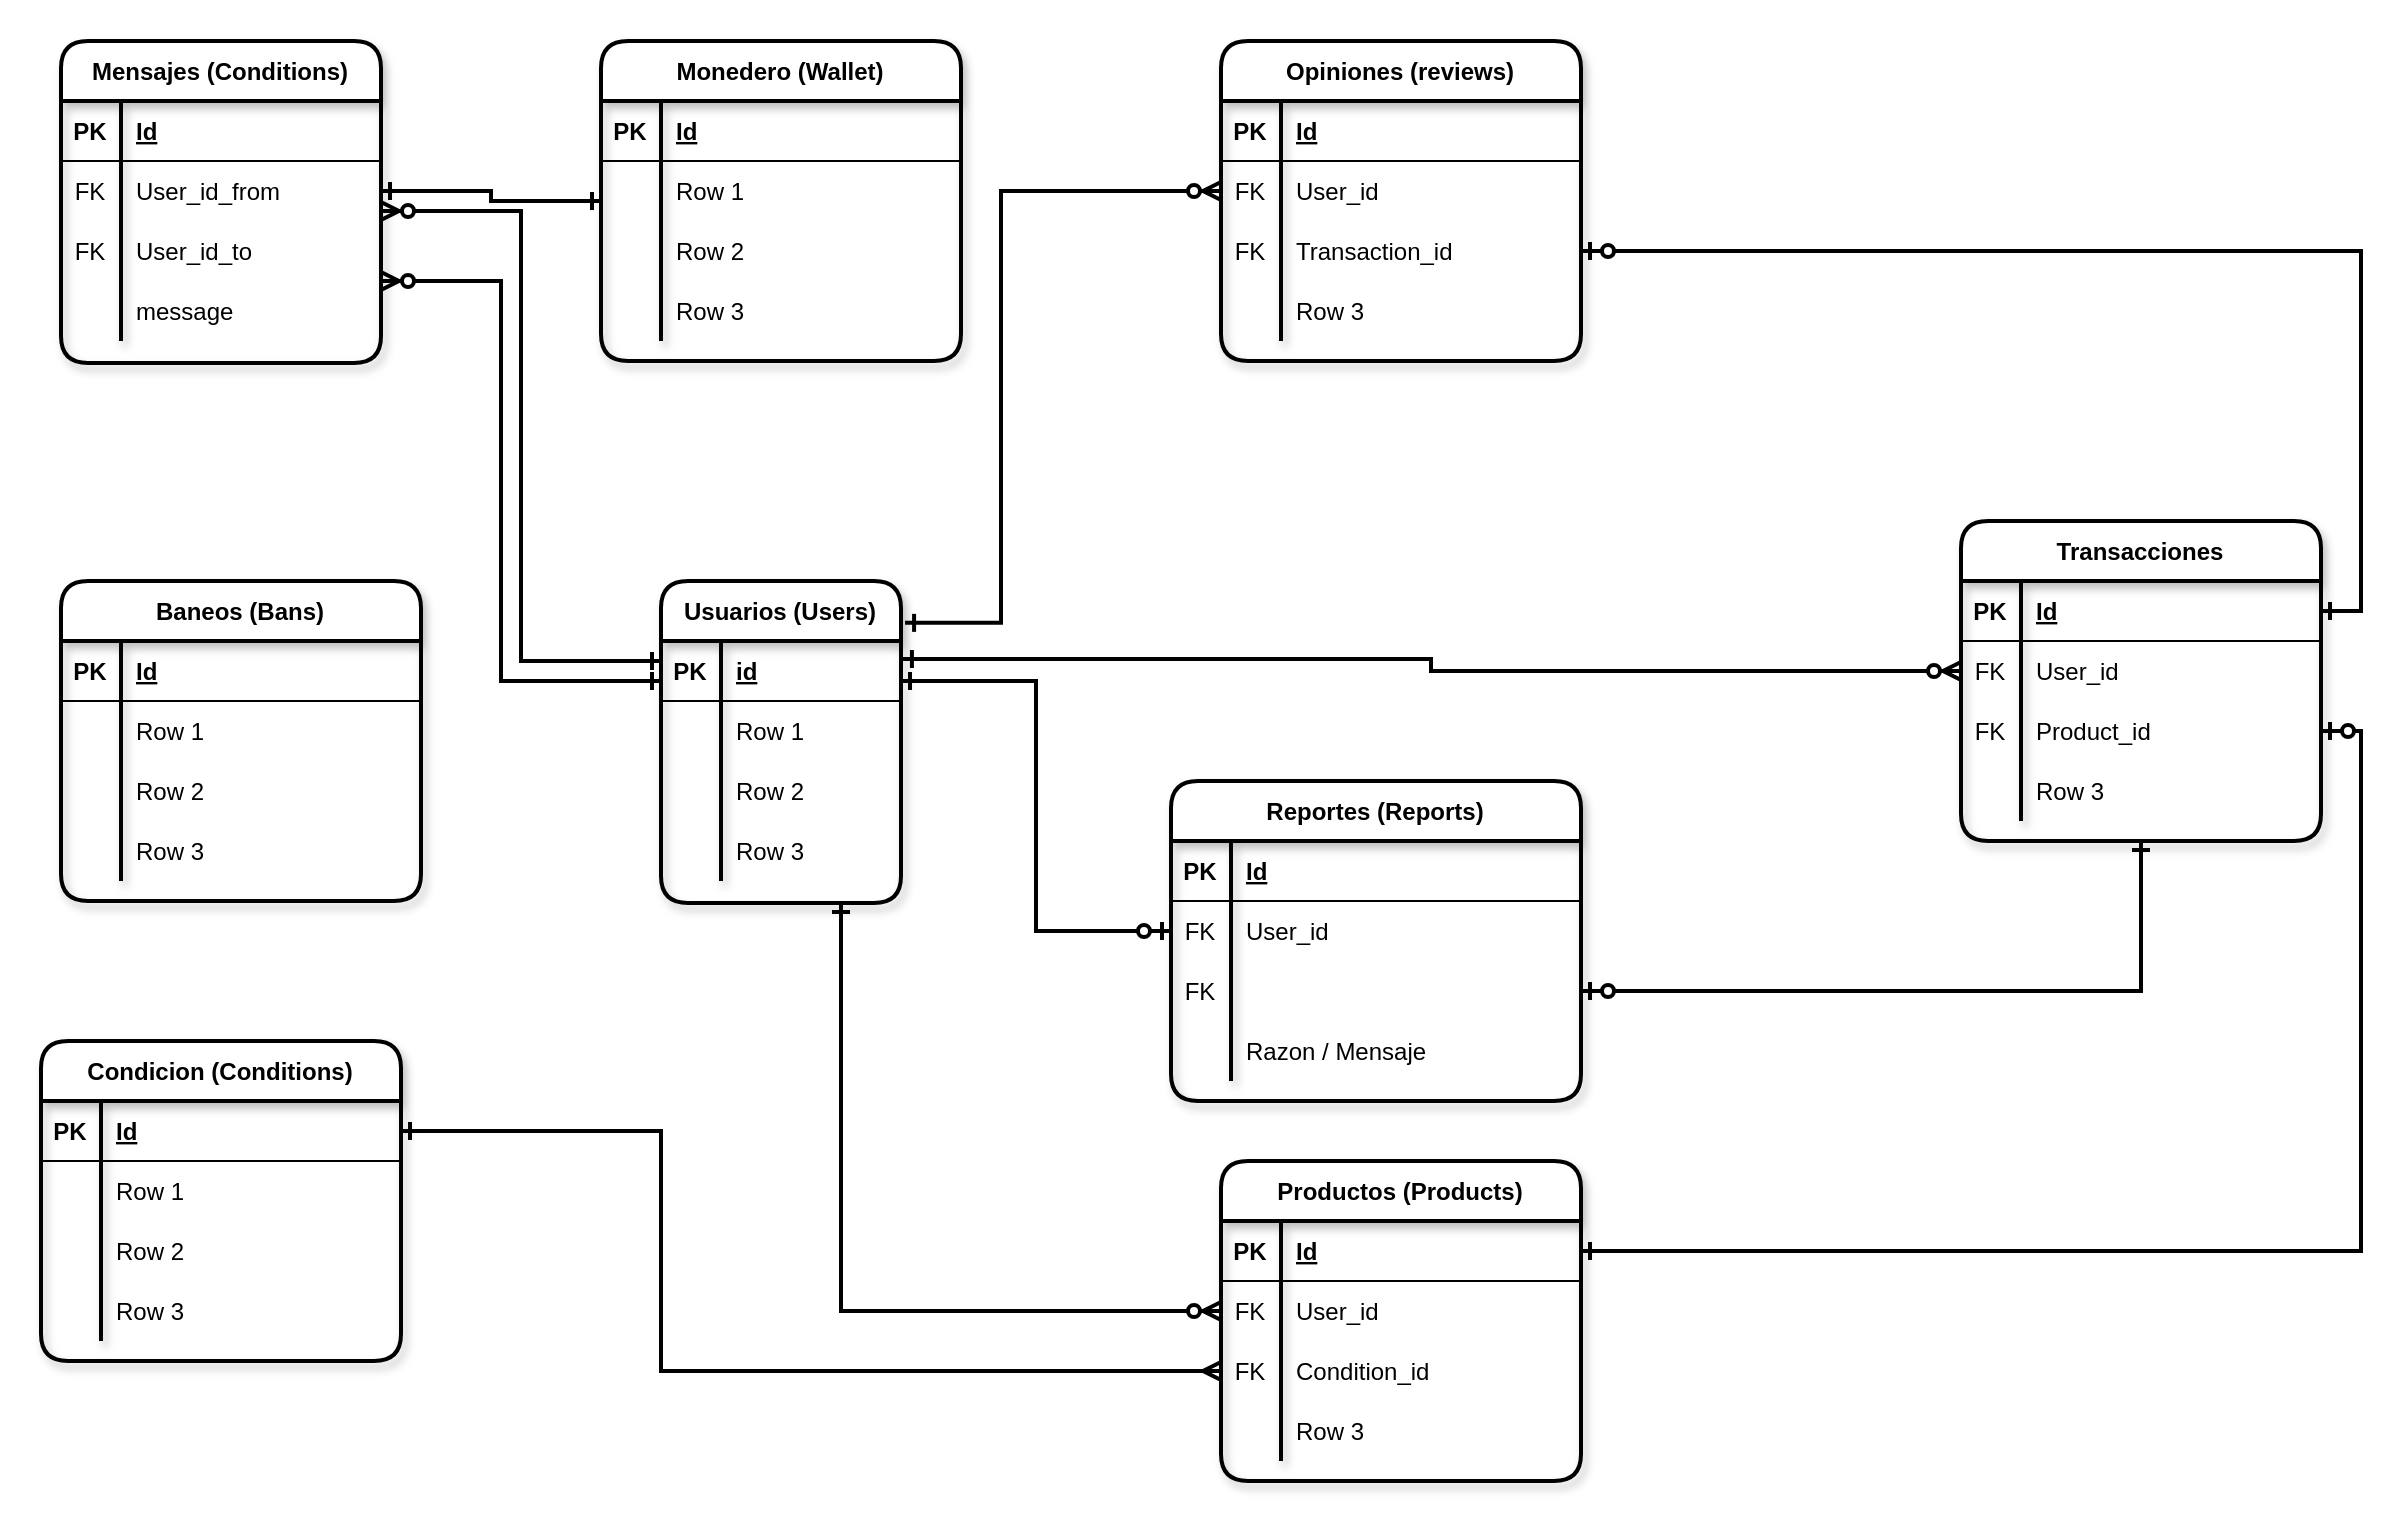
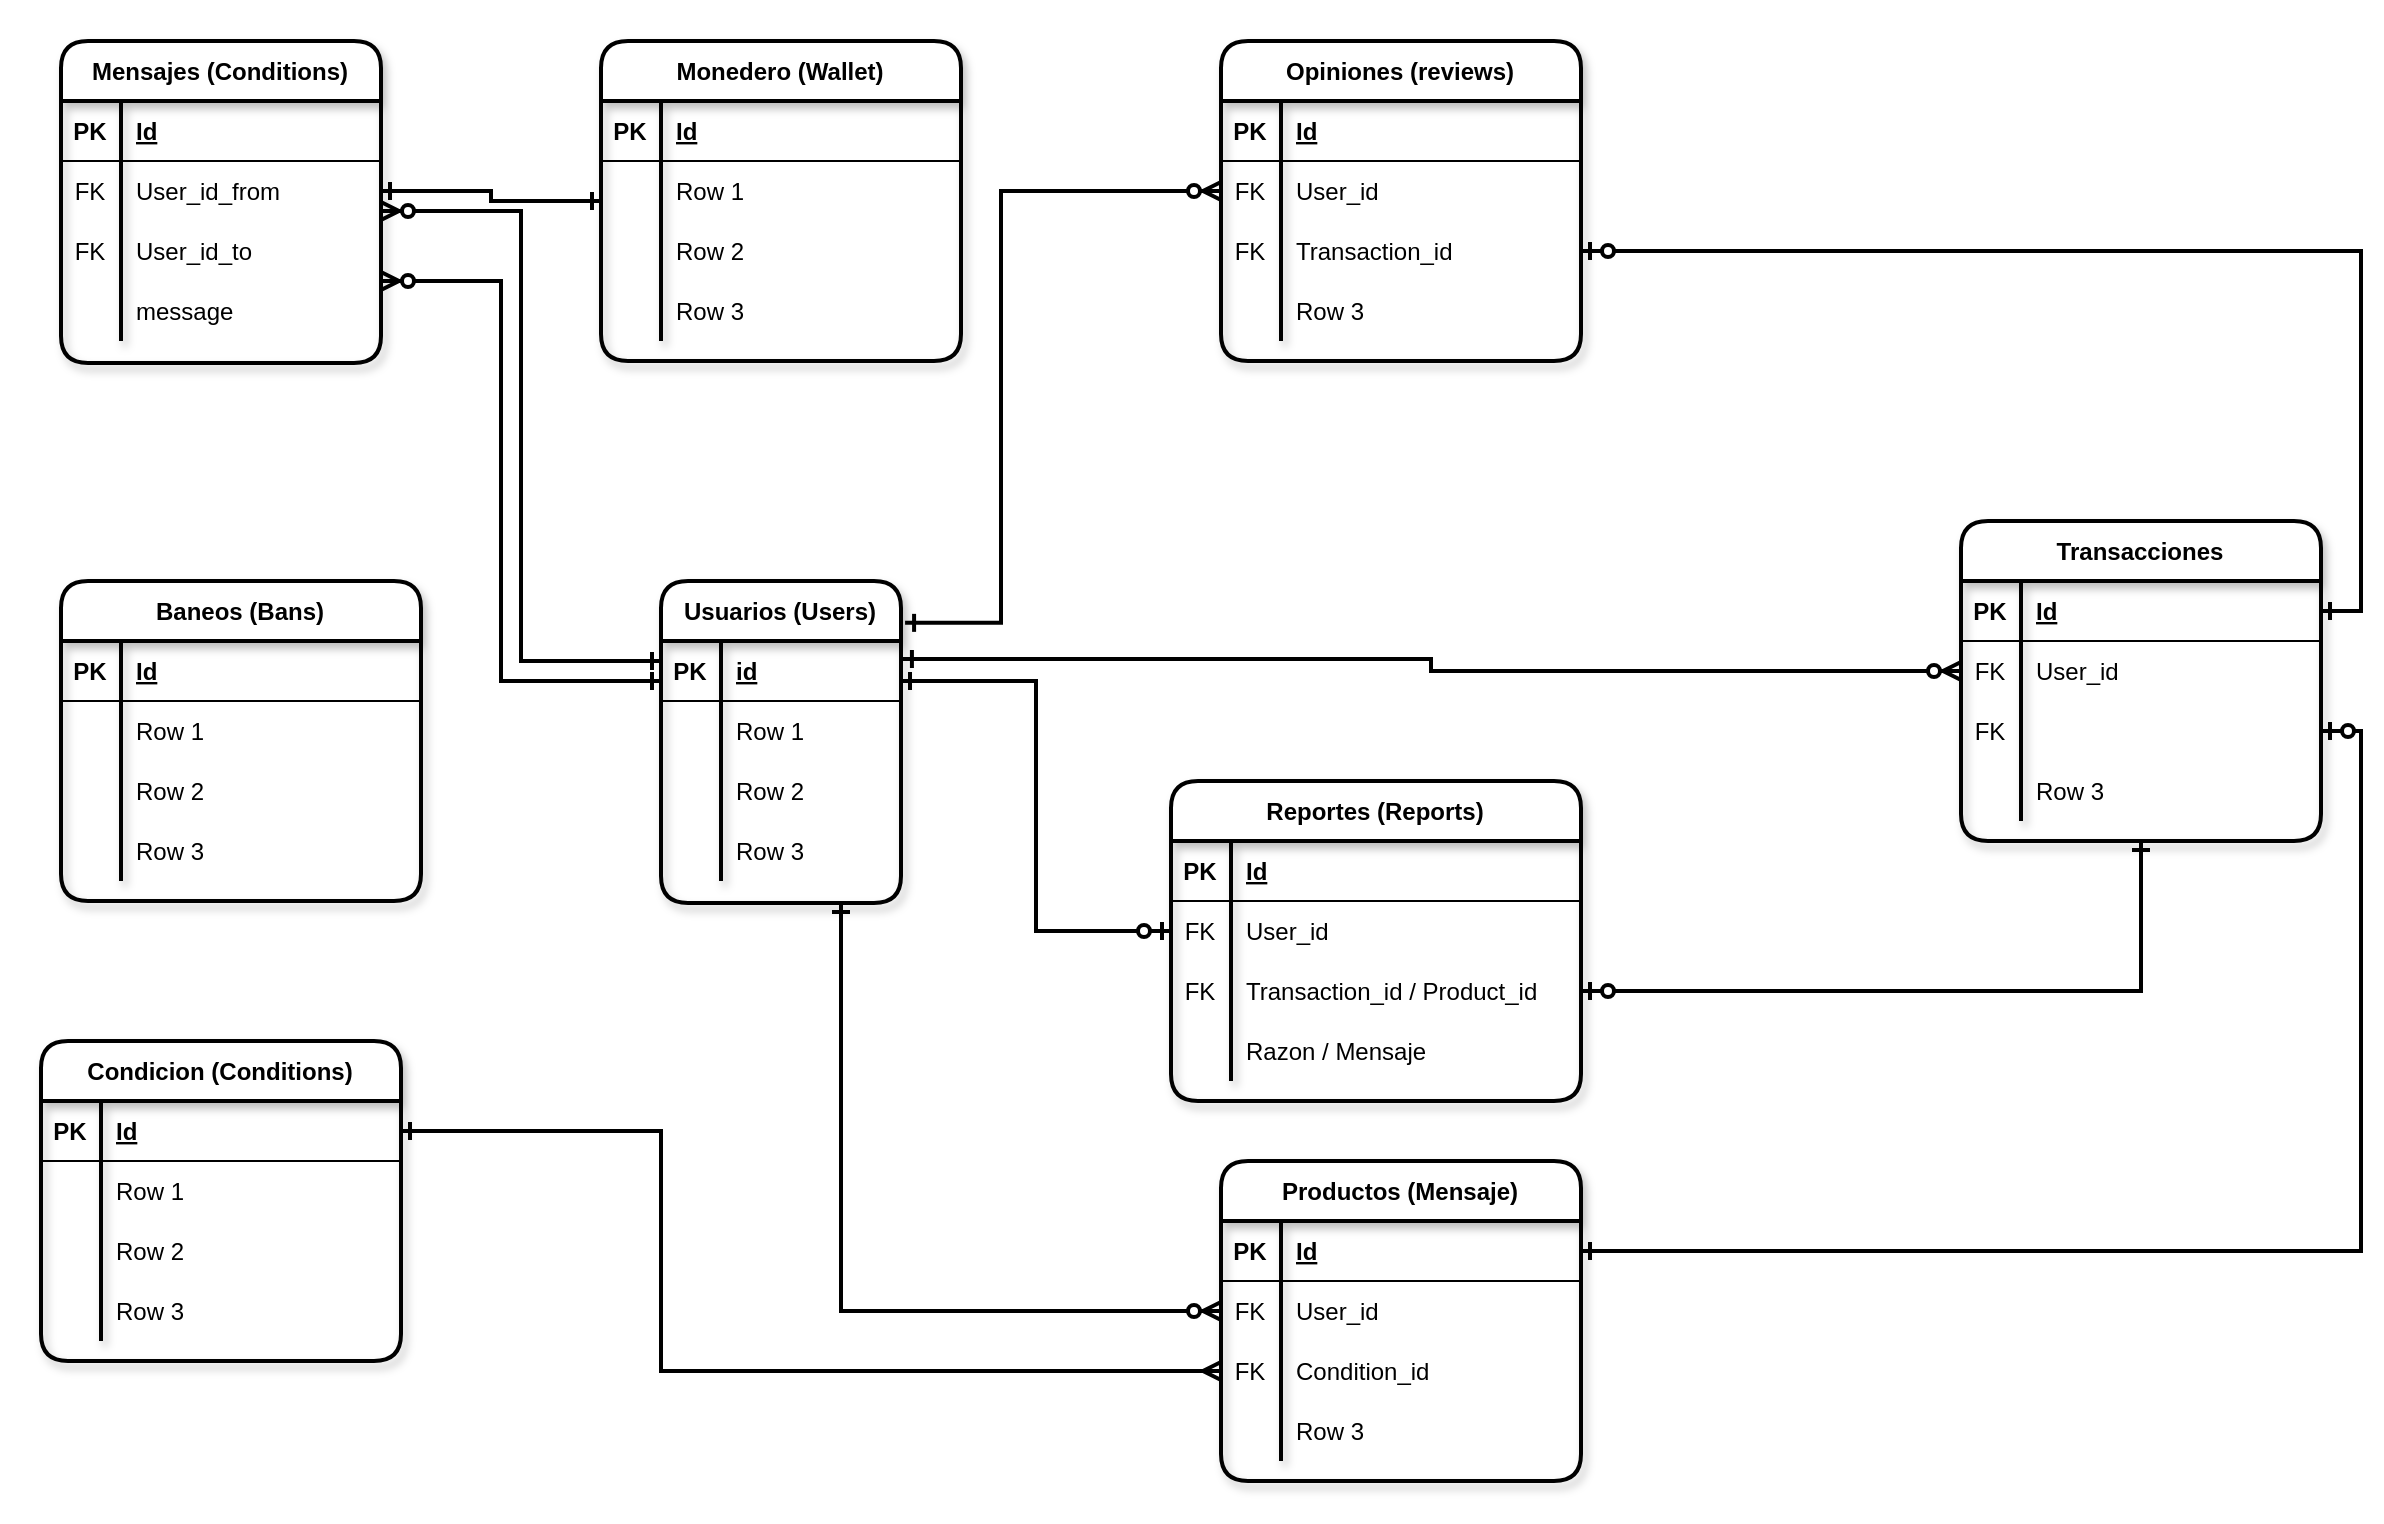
- <mxCell id="65" value="Product_id" style="shape=partialRectangle;connectable=0;fillColor=none;top=0;left=0;bottom=0;right=0;align=left;spacingLeft=6;overflow=hidden;" parent="63" vertex="1"><mxGeometry x="30" width="150" height="30" as="geometry" /></mxCell>
+ <mxCell id="91" value="Transaction_id / Product_id" style="shape=partialRectangle;connectable=0;fillColor=none;top=0;left=0;bottom=0;right=0;align=left;spacingLeft=6;overflow=hidden;" parent="89" vertex="1"><mxGeometry x="30" width="175" height="30" as="geometry" /></mxCell>
- <mxCell id="69" value="Productos (Products)" style="shape=table;startSize=30;container=1;collapsible=1;childLayout=tableLayout;fixedRows=1;rowLines=0;fontStyle=1;align=center;resizeLast=1;rounded=1;shadow=1;sketch=0;strokeColor=#000000;strokeWidth=2;fillColor=#ffffff;gradientColor=none;" parent="1" vertex="1"><mxGeometry x="610" y="580" width="180" height="160" as="geometry" /></mxCell>
+ <mxCell id="69" value="Productos (Mensaje)" style="shape=table;startSize=30;container=1;collapsible=1;childLayout=tableLayout;fixedRows=1;rowLines=0;fontStyle=1;align=center;resizeLast=1;rounded=1;shadow=1;sketch=0;strokeColor=#000000;strokeWidth=2;fillColor=#ffffff;gradientColor=none;" parent="1" vertex="1"><mxGeometry x="610" y="580" width="180" height="160" as="geometry" /></mxCell>
